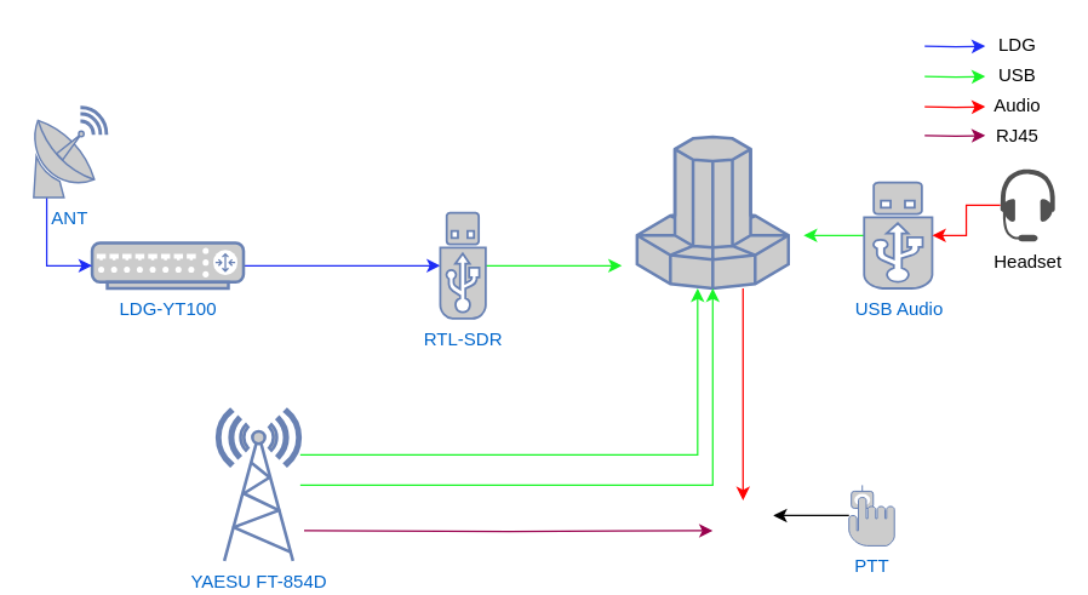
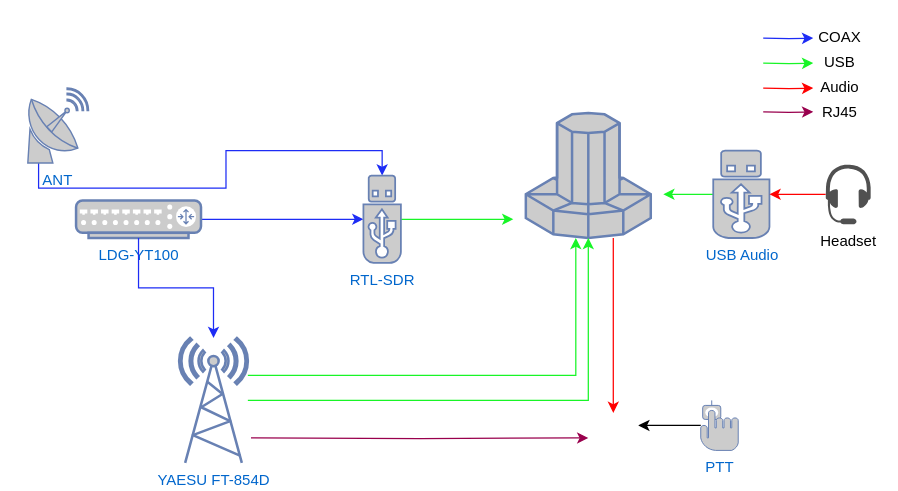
- <mxCell id="26" value="LDG" style="text;html=1;align=center;verticalAlign=middle;resizable=0;points=[];autosize=1;" vertex="1" parent="1"><mxGeometry x="646" y="20" width="50" height="20" as="geometry" /></mxCell>
+ <mxCell id="26" value="COAX" style="text;html=1;align=center;verticalAlign=middle;resizable=0;points=[];autosize=1;" vertex="1" parent="1"><mxGeometry x="646" y="20" width="50" height="20" as="geometry" /></mxCell>
- <mxCell id="18" value="Headset" style="pointerEvents=1;shadow=0;dashed=0;html=1;strokeColor=none;fillColor=#505050;labelPosition=center;verticalLabelPosition=bottom;verticalAlign=top;outlineConnect=0;align=center;shape=mxgraph.office.devices.headset;" vertex="1" parent="1"><mxGeometry x="660" y="111" width="36" height="48" as="geometry" /></mxCell>
+ <mxCell id="18" value="Headset" style="pointerEvents=1;shadow=0;dashed=0;html=1;strokeColor=none;fillColor=#505050;labelPosition=center;verticalLabelPosition=bottom;verticalAlign=top;outlineConnect=0;align=center;shape=mxgraph.office.devices.headset;" vertex="1" parent="1"><mxGeometry x="660" y="131" width="36" height="48" as="geometry" /></mxCell>
- <mxCell id="4" style="edgeStyle=orthogonalEdgeStyle;rounded=0;orthogonalLoop=1;jettySize=auto;html=1;entryX=0;entryY=0.5;entryDx=0;entryDy=0;entryPerimeter=0;exitX=0.2;exitY=1;exitDx=0;exitDy=0;exitPerimeter=0;fillColor=#1F2EFF;strokeColor=#1D2CF5;" edge="1" parent="1" source="5" target="3"><mxGeometry relative="1" as="geometry" /></mxCell>
+ <mxCell id="4" style="edgeStyle=orthogonalEdgeStyle;rounded=0;orthogonalLoop=1;jettySize=auto;html=1;exitX=0.2;exitY=1;exitDx=0;exitDy=0;exitPerimeter=0;fillColor=#1F2EFF;strokeColor=#1D2CF5;" edge="1" parent="1" source="5" target="13"><mxGeometry relative="1" as="geometry" /></mxCell>
+ <mxCell id="14" style="edgeStyle=orthogonalEdgeStyle;rounded=0;orthogonalLoop=1;jettySize=auto;html=1;exitX=0.5;exitY=1;exitDx=0;exitDy=0;exitPerimeter=0;fillColor=#1F2EFF;strokeColor=#1D2CF5;" edge="1" parent="1" source="3" target="11"><mxGeometry relative="1" as="geometry"><mxPoint x="40" y="130" as="sourcePoint" /><mxPoint x="130" y="185" as="targetPoint" /></mxGeometry></mxCell>
